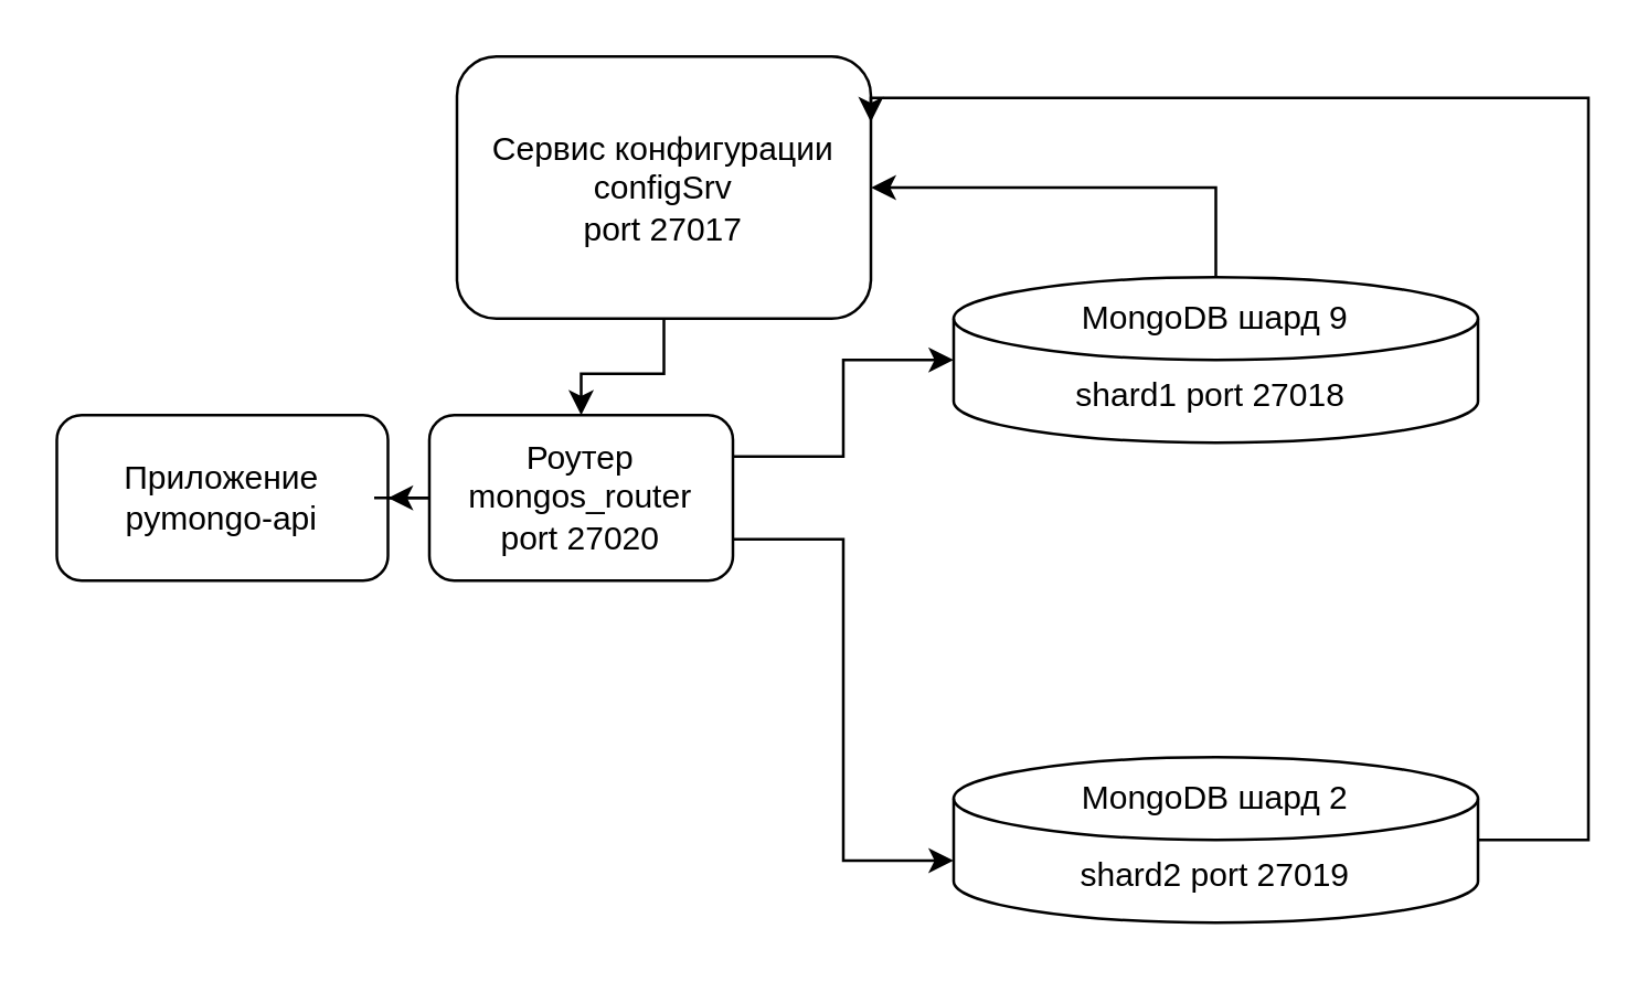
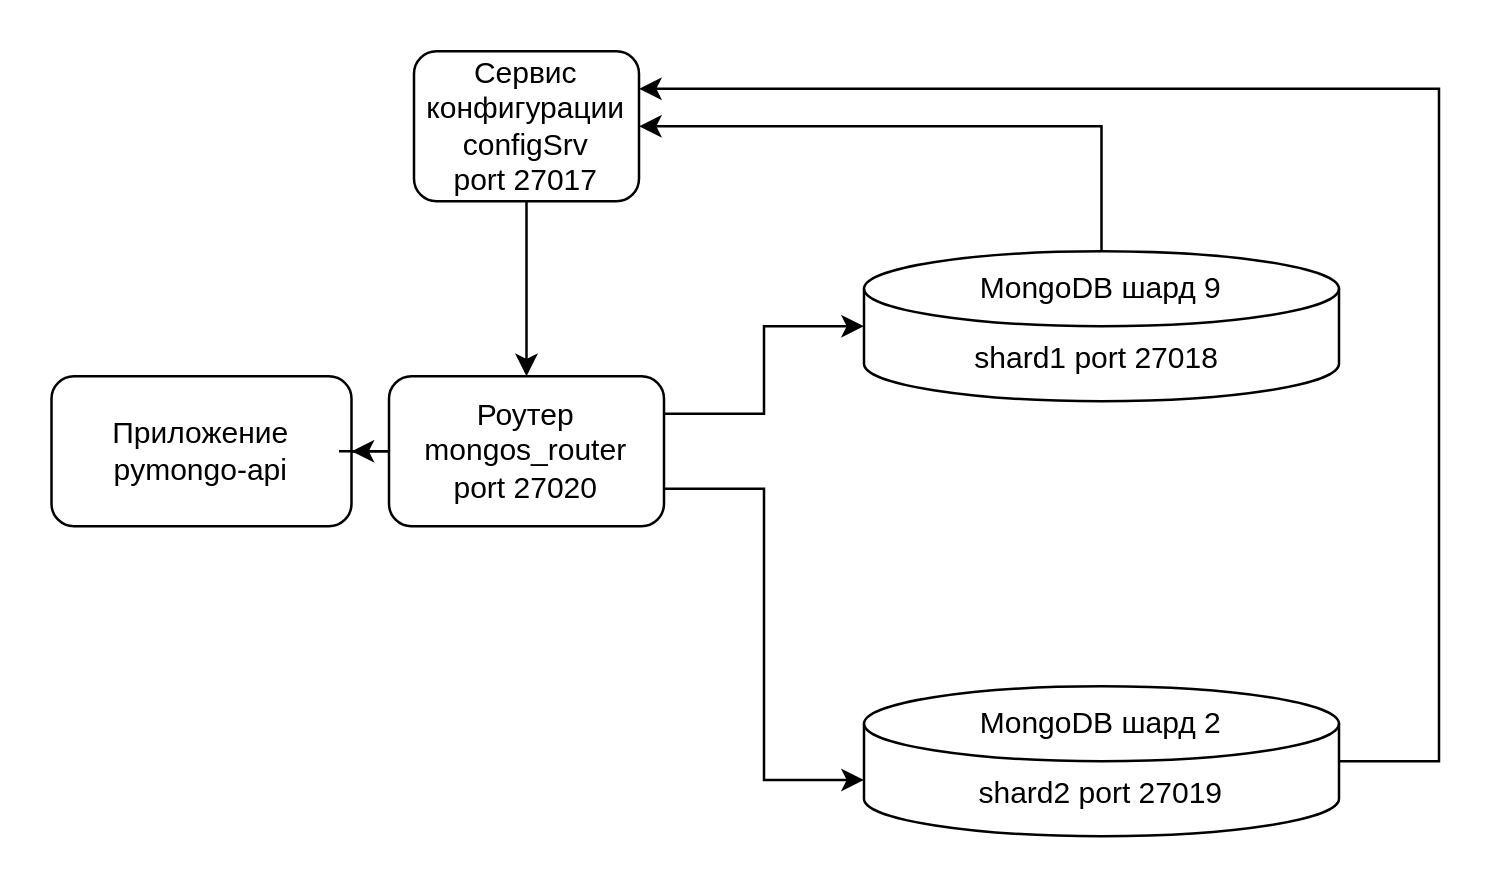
- <mxCell id="7" value="Сервис конфигурации&lt;div&gt;configSrv&lt;br&gt;&lt;div&gt;port&amp;nbsp;27017&lt;/div&gt;&lt;/div&gt;" style="rounded=1;whiteSpace=wrap;html=1;" parent="1" vertex="1"><mxGeometry x="165" y="20" width="150" height="95" as="geometry" /></mxCell>
+ <mxCell id="7" value="Сервис конфигурации&lt;div&gt;configSrv&lt;br&gt;&lt;div&gt;port&amp;nbsp;27017&lt;/div&gt;&lt;/div&gt;" style="rounded=1;whiteSpace=wrap;html=1;" parent="1" vertex="1"><mxGeometry x="165" y="20" width="90" height="60" as="geometry" /></mxCell>
